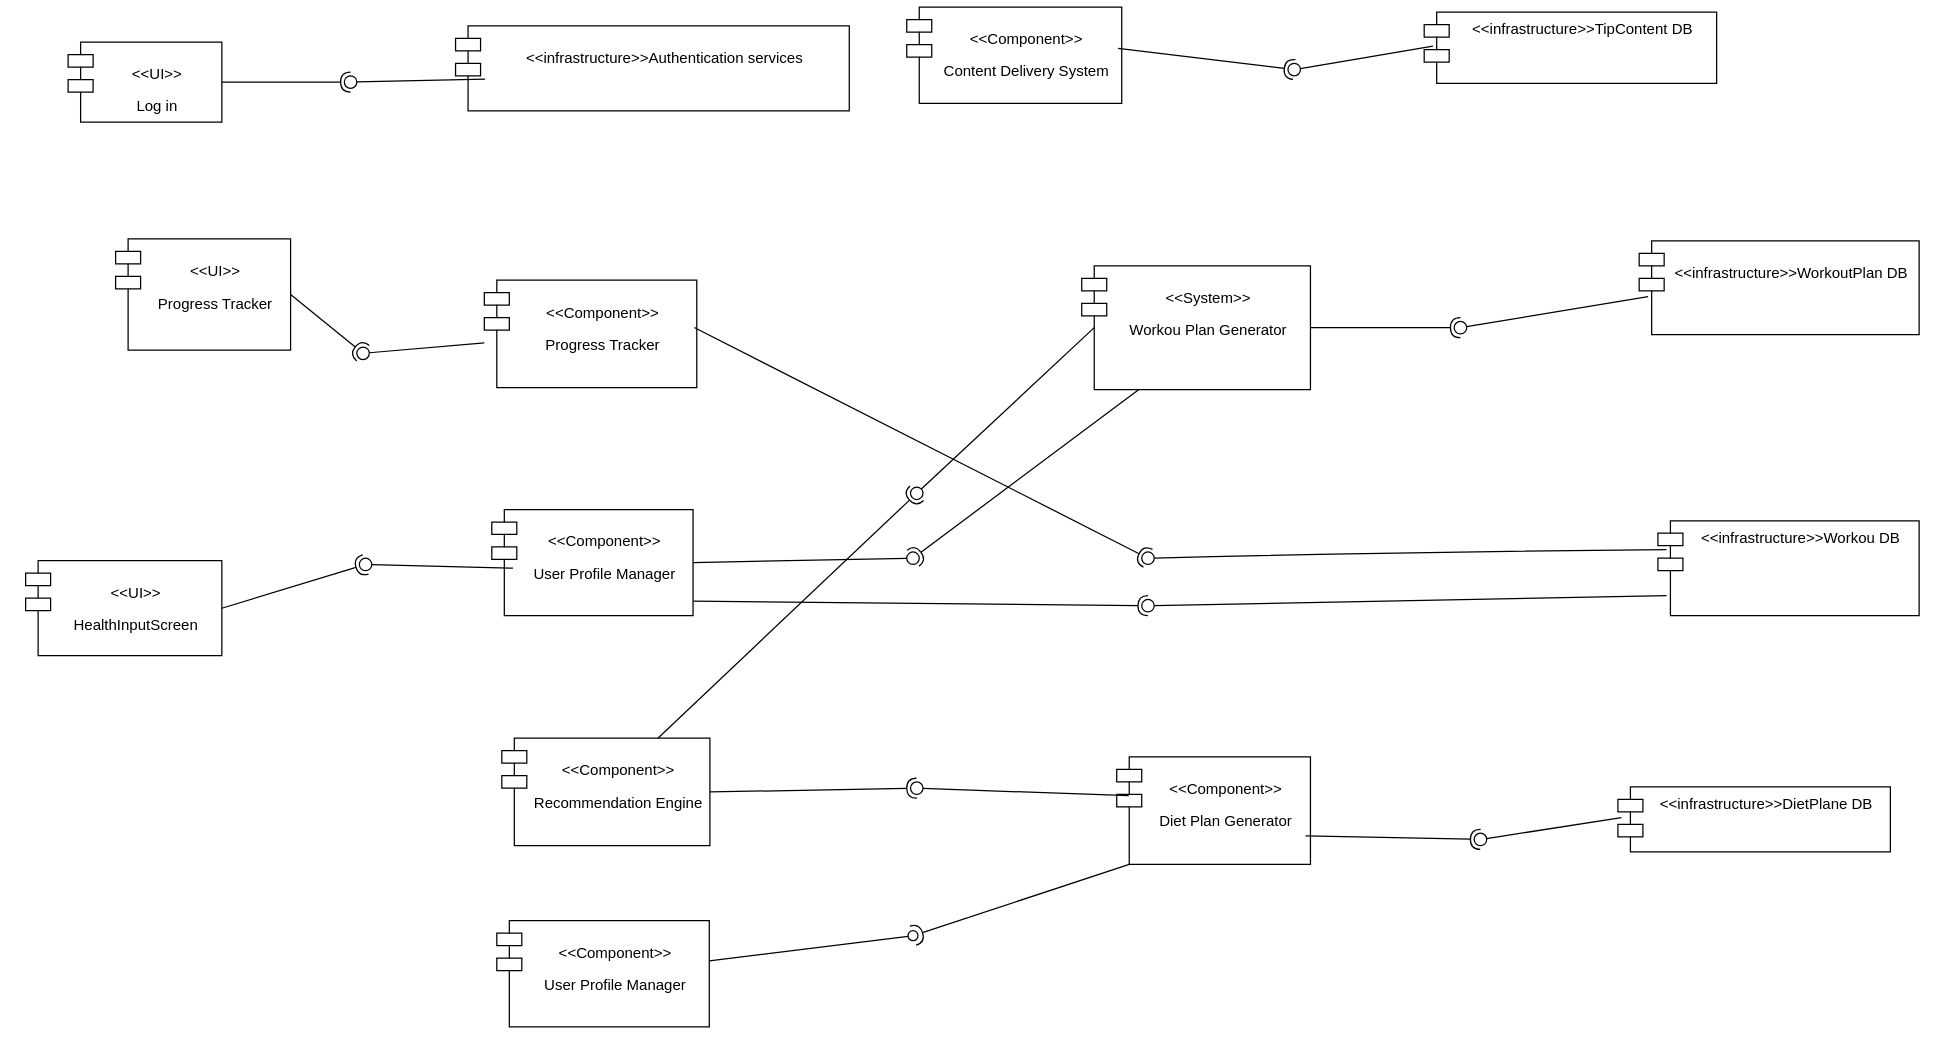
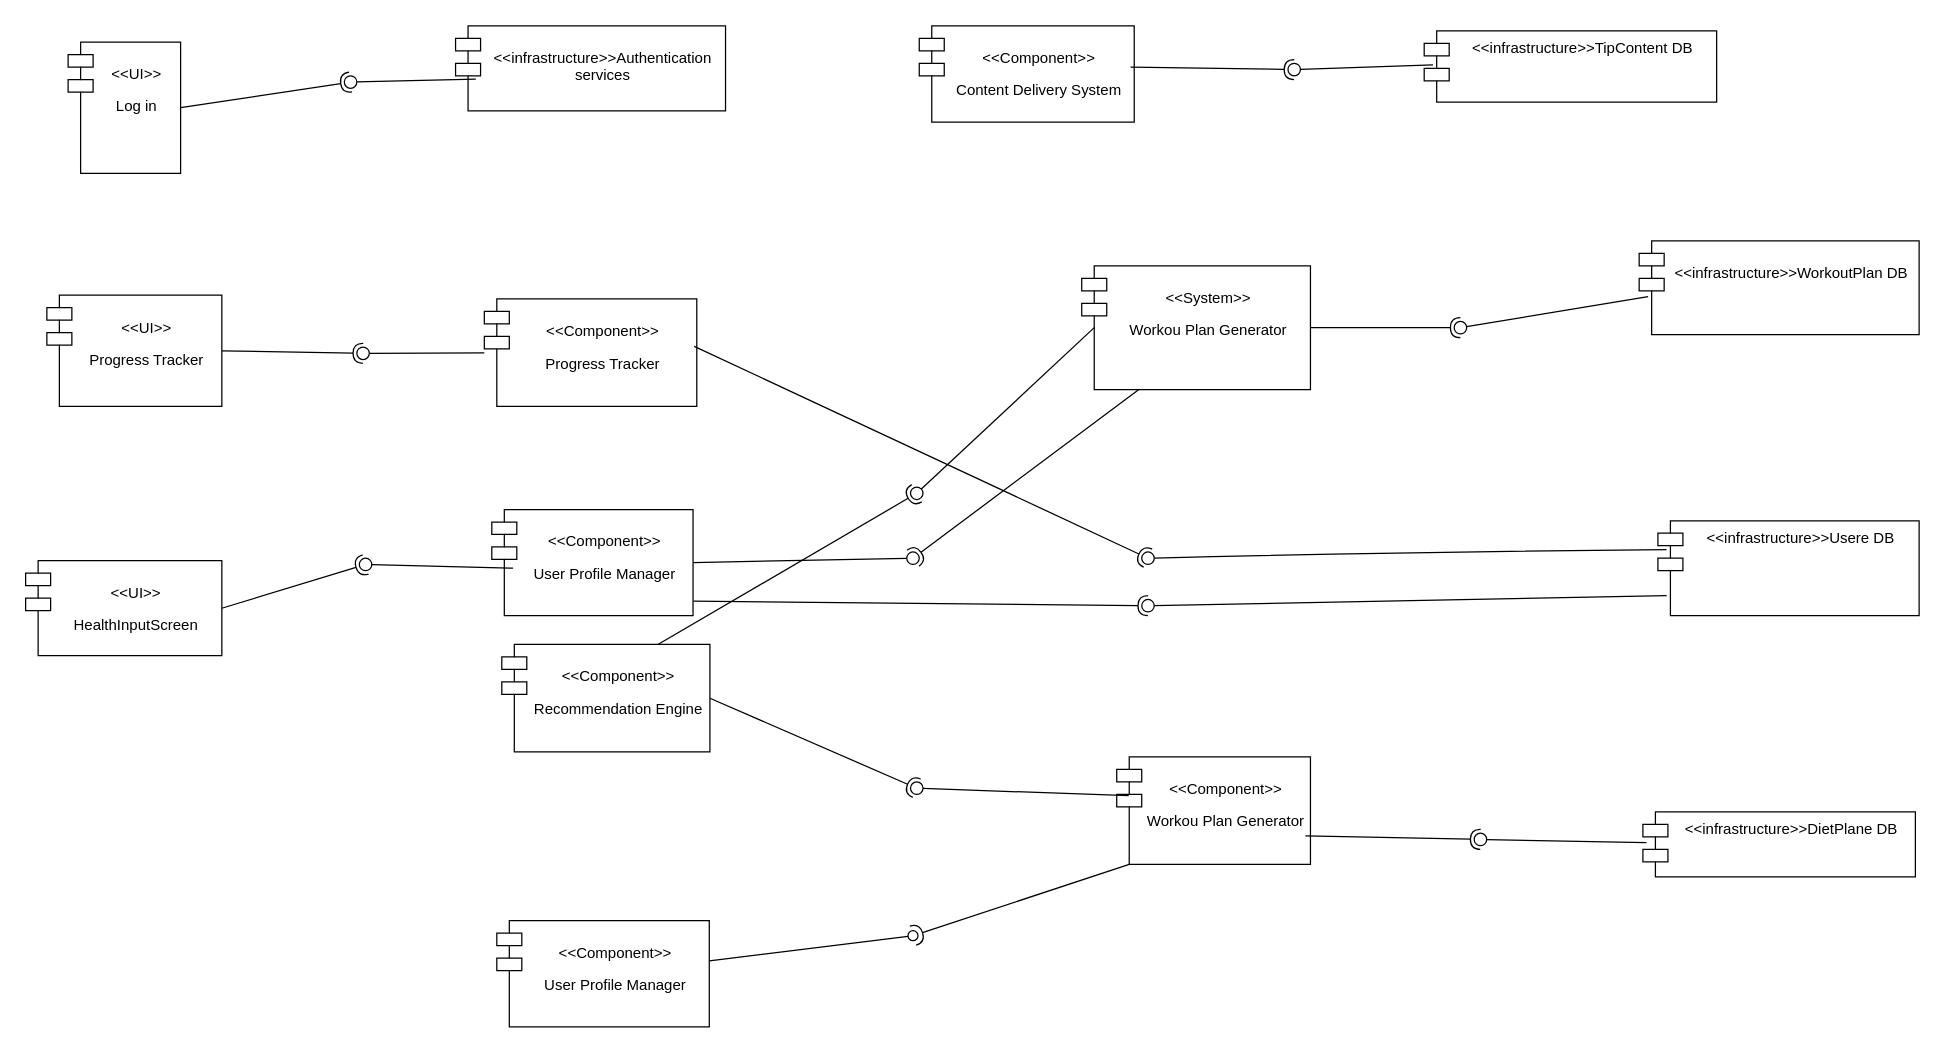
- <mxCell id="3" value="&amp;lt;&amp;lt;infrastructure&amp;gt;&amp;gt;TipContent DB" style="shape=module;align=left;spacingLeft=20;align=center;verticalAlign=top;whiteSpace=wrap;html=1;" vertex="1" parent="1"><mxGeometry x="1139" y="9" width="234" height="57" as="geometry" /></mxCell>
+ <mxCell id="3" value="&amp;lt;&amp;lt;infrastructure&amp;gt;&amp;gt;TipContent DB" style="shape=module;align=left;spacingLeft=20;align=center;verticalAlign=top;whiteSpace=wrap;html=1;" vertex="1" parent="1"><mxGeometry x="1139" y="24" width="234" height="57" as="geometry" /></mxCell>
- <mxCell id="8" value="&lt;p&gt;&amp;lt;&amp;lt;Component&amp;gt;&amp;gt;&lt;/p&gt;&lt;p&gt;Content Delivery System&lt;/p&gt;&lt;p&gt;&lt;br class=&quot;soft-break&quot;&gt;&lt;/p&gt;" style="shape=module;align=left;spacingLeft=20;align=center;verticalAlign=top;whiteSpace=wrap;html=1;" vertex="1" parent="1"><mxGeometry x="725" y="5" width="172" height="77" as="geometry" /></mxCell>
+ <mxCell id="8" value="&lt;p&gt;&amp;lt;&amp;lt;Component&amp;gt;&amp;gt;&lt;/p&gt;&lt;p&gt;Content Delivery System&lt;/p&gt;&lt;p&gt;&lt;br class=&quot;soft-break&quot;&gt;&lt;/p&gt;" style="shape=module;align=left;spacingLeft=20;align=center;verticalAlign=top;whiteSpace=wrap;html=1;" vertex="1" parent="1"><mxGeometry x="735" y="20" width="172" height="77" as="geometry" /></mxCell>
- <mxCell id="15" value="&lt;p&gt;&amp;lt;&amp;lt;infrastructure&amp;gt;&amp;gt;&lt;span style=&quot;background-color: transparent; color: light-dark(rgb(0, 0, 0), rgb(255, 255, 255));&quot;&gt;Authentication services&lt;/span&gt;&lt;/p&gt;" style="shape=module;align=left;spacingLeft=20;align=center;verticalAlign=top;whiteSpace=wrap;html=1;" vertex="1" parent="1"><mxGeometry x="364" y="20" width="315" height="68" as="geometry" /></mxCell>
+ <mxCell id="15" value="&lt;p&gt;&amp;lt;&amp;lt;infrastructure&amp;gt;&amp;gt;&lt;span style=&quot;background-color: transparent; color: light-dark(rgb(0, 0, 0), rgb(255, 255, 255));&quot;&gt;Authentication services&lt;/span&gt;&lt;/p&gt;" style="shape=module;align=left;spacingLeft=20;align=center;verticalAlign=top;whiteSpace=wrap;html=1;" vertex="1" parent="1"><mxGeometry x="364" y="20" width="216" height="68" as="geometry" /></mxCell>
- <mxCell id="14" value="&lt;p&gt;&amp;lt;&amp;lt;UI&amp;gt;&amp;gt;&lt;/p&gt;&lt;p&gt;Log in&lt;/p&gt;" style="shape=module;align=left;spacingLeft=20;align=center;verticalAlign=top;whiteSpace=wrap;html=1;" vertex="1" parent="1"><mxGeometry x="54" y="33" width="123" height="64" as="geometry" /></mxCell>
+ <mxCell id="14" value="&lt;p&gt;&amp;lt;&amp;lt;UI&amp;gt;&amp;gt;&lt;/p&gt;&lt;p&gt;Log in&lt;/p&gt;" style="shape=module;align=left;spacingLeft=20;align=center;verticalAlign=top;whiteSpace=wrap;html=1;" vertex="1" parent="1"><mxGeometry x="54" y="33" width="90" height="105" as="geometry" /></mxCell>
- <mxCell id="13" value="&lt;p&gt;&amp;lt;&amp;lt;UI&amp;gt;&amp;gt;&lt;/p&gt;&lt;p&gt;Progress Tracker&lt;/p&gt;" style="shape=module;align=left;spacingLeft=20;align=center;verticalAlign=top;whiteSpace=wrap;html=1;" vertex="1" parent="1"><mxGeometry x="92" y="190.5" width="140" height="89" as="geometry" /></mxCell>
+ <mxCell id="13" value="&lt;p&gt;&amp;lt;&amp;lt;UI&amp;gt;&amp;gt;&lt;/p&gt;&lt;p&gt;Progress Tracker&lt;/p&gt;" style="shape=module;align=left;spacingLeft=20;align=center;verticalAlign=top;whiteSpace=wrap;html=1;" vertex="1" parent="1"><mxGeometry x="37" y="235.5" width="140" height="89" as="geometry" /></mxCell>
- <mxCell id="11" value="&lt;p&gt;&amp;lt;&amp;lt;Component&amp;gt;&amp;gt;&lt;/p&gt;&lt;p&gt;Progress Tracker&lt;/p&gt;&lt;p&gt;&lt;br class=&quot;soft-break&quot;&gt;&lt;br class=&quot;soft-break&quot;&gt;&lt;/p&gt;" style="shape=module;align=left;spacingLeft=20;align=center;verticalAlign=top;whiteSpace=wrap;html=1;" vertex="1" parent="1"><mxGeometry x="387" y="223.5" width="170" height="86" as="geometry" /></mxCell>
+ <mxCell id="11" value="&lt;p&gt;&amp;lt;&amp;lt;Component&amp;gt;&amp;gt;&lt;/p&gt;&lt;p&gt;Progress Tracker&lt;/p&gt;&lt;p&gt;&lt;br class=&quot;soft-break&quot;&gt;&lt;br class=&quot;soft-break&quot;&gt;&lt;/p&gt;" style="shape=module;align=left;spacingLeft=20;align=center;verticalAlign=top;whiteSpace=wrap;html=1;" vertex="1" parent="1"><mxGeometry x="387" y="238.5" width="170" height="86" as="geometry" /></mxCell>
- <mxCell id="2" value="&amp;lt;&amp;lt;infrastructure&amp;gt;&amp;gt;Workou DB" style="shape=module;align=left;spacingLeft=20;align=center;verticalAlign=top;whiteSpace=wrap;html=1;" vertex="1" parent="1"><mxGeometry x="1326" y="416" width="209" height="76" as="geometry" /></mxCell>
+ <mxCell id="2" value="&amp;lt;&amp;lt;infrastructure&amp;gt;&amp;gt;Usere DB" style="shape=module;align=left;spacingLeft=20;align=center;verticalAlign=top;whiteSpace=wrap;html=1;" vertex="1" parent="1"><mxGeometry x="1326" y="416" width="209" height="76" as="geometry" /></mxCell>
- <mxCell id="7" value="&lt;p&gt;&amp;lt;&amp;lt;Component&amp;gt;&amp;gt;&lt;/p&gt;&lt;p&gt;Diet Plan Generator&lt;/p&gt;&lt;p&gt;&lt;br class=&quot;soft-break&quot;&gt;&lt;br class=&quot;soft-break&quot;&gt;&lt;/p&gt;" style="shape=module;align=left;spacingLeft=20;align=center;verticalAlign=top;whiteSpace=wrap;html=1;" vertex="1" parent="1"><mxGeometry x="893" y="605" width="155" height="86" as="geometry" /></mxCell>
+ <mxCell id="7" value="&lt;p&gt;&amp;lt;&amp;lt;Component&amp;gt;&amp;gt;&lt;/p&gt;&lt;p&gt;Workou Plan Generator&lt;/p&gt;&lt;p&gt;&lt;br class=&quot;soft-break&quot;&gt;&lt;br class=&quot;soft-break&quot;&gt;&lt;/p&gt;" style="shape=module;align=left;spacingLeft=20;align=center;verticalAlign=top;whiteSpace=wrap;html=1;" vertex="1" parent="1"><mxGeometry x="893" y="605" width="155" height="86" as="geometry" /></mxCell>
- <mxCell id="10" value="&lt;p&gt;&amp;lt;&amp;lt;Component&amp;gt;&amp;gt;&lt;/p&gt;&lt;p&gt;Recommendation Engine&lt;/p&gt;&lt;p&gt;&lt;br class=&quot;soft-break&quot;&gt;&lt;/p&gt;" style="shape=module;align=left;spacingLeft=20;align=center;verticalAlign=top;whiteSpace=wrap;html=1;" vertex="1" parent="1"><mxGeometry x="401" y="590" width="166.5" height="86" as="geometry" /></mxCell>
+ <mxCell id="10" value="&lt;p&gt;&amp;lt;&amp;lt;Component&amp;gt;&amp;gt;&lt;/p&gt;&lt;p&gt;Recommendation Engine&lt;/p&gt;&lt;p&gt;&lt;br class=&quot;soft-break&quot;&gt;&lt;/p&gt;" style="shape=module;align=left;spacingLeft=20;align=center;verticalAlign=top;whiteSpace=wrap;html=1;" vertex="1" parent="1"><mxGeometry x="401" y="515" width="166.5" height="86" as="geometry" /></mxCell>
- <mxCell id="5" value="&amp;lt;&amp;lt;infrastructure&amp;gt;&amp;gt;DietPlane DB" style="shape=module;align=left;spacingLeft=20;align=center;verticalAlign=top;whiteSpace=wrap;html=1;" vertex="1" parent="1"><mxGeometry x="1294" y="629" width="218" height="52" as="geometry" /></mxCell>
+ <mxCell id="5" value="&amp;lt;&amp;lt;infrastructure&amp;gt;&amp;gt;DietPlane DB" style="shape=module;align=left;spacingLeft=20;align=center;verticalAlign=top;whiteSpace=wrap;html=1;" vertex="1" parent="1"><mxGeometry x="1314" y="649" width="218" height="52" as="geometry" /></mxCell>
